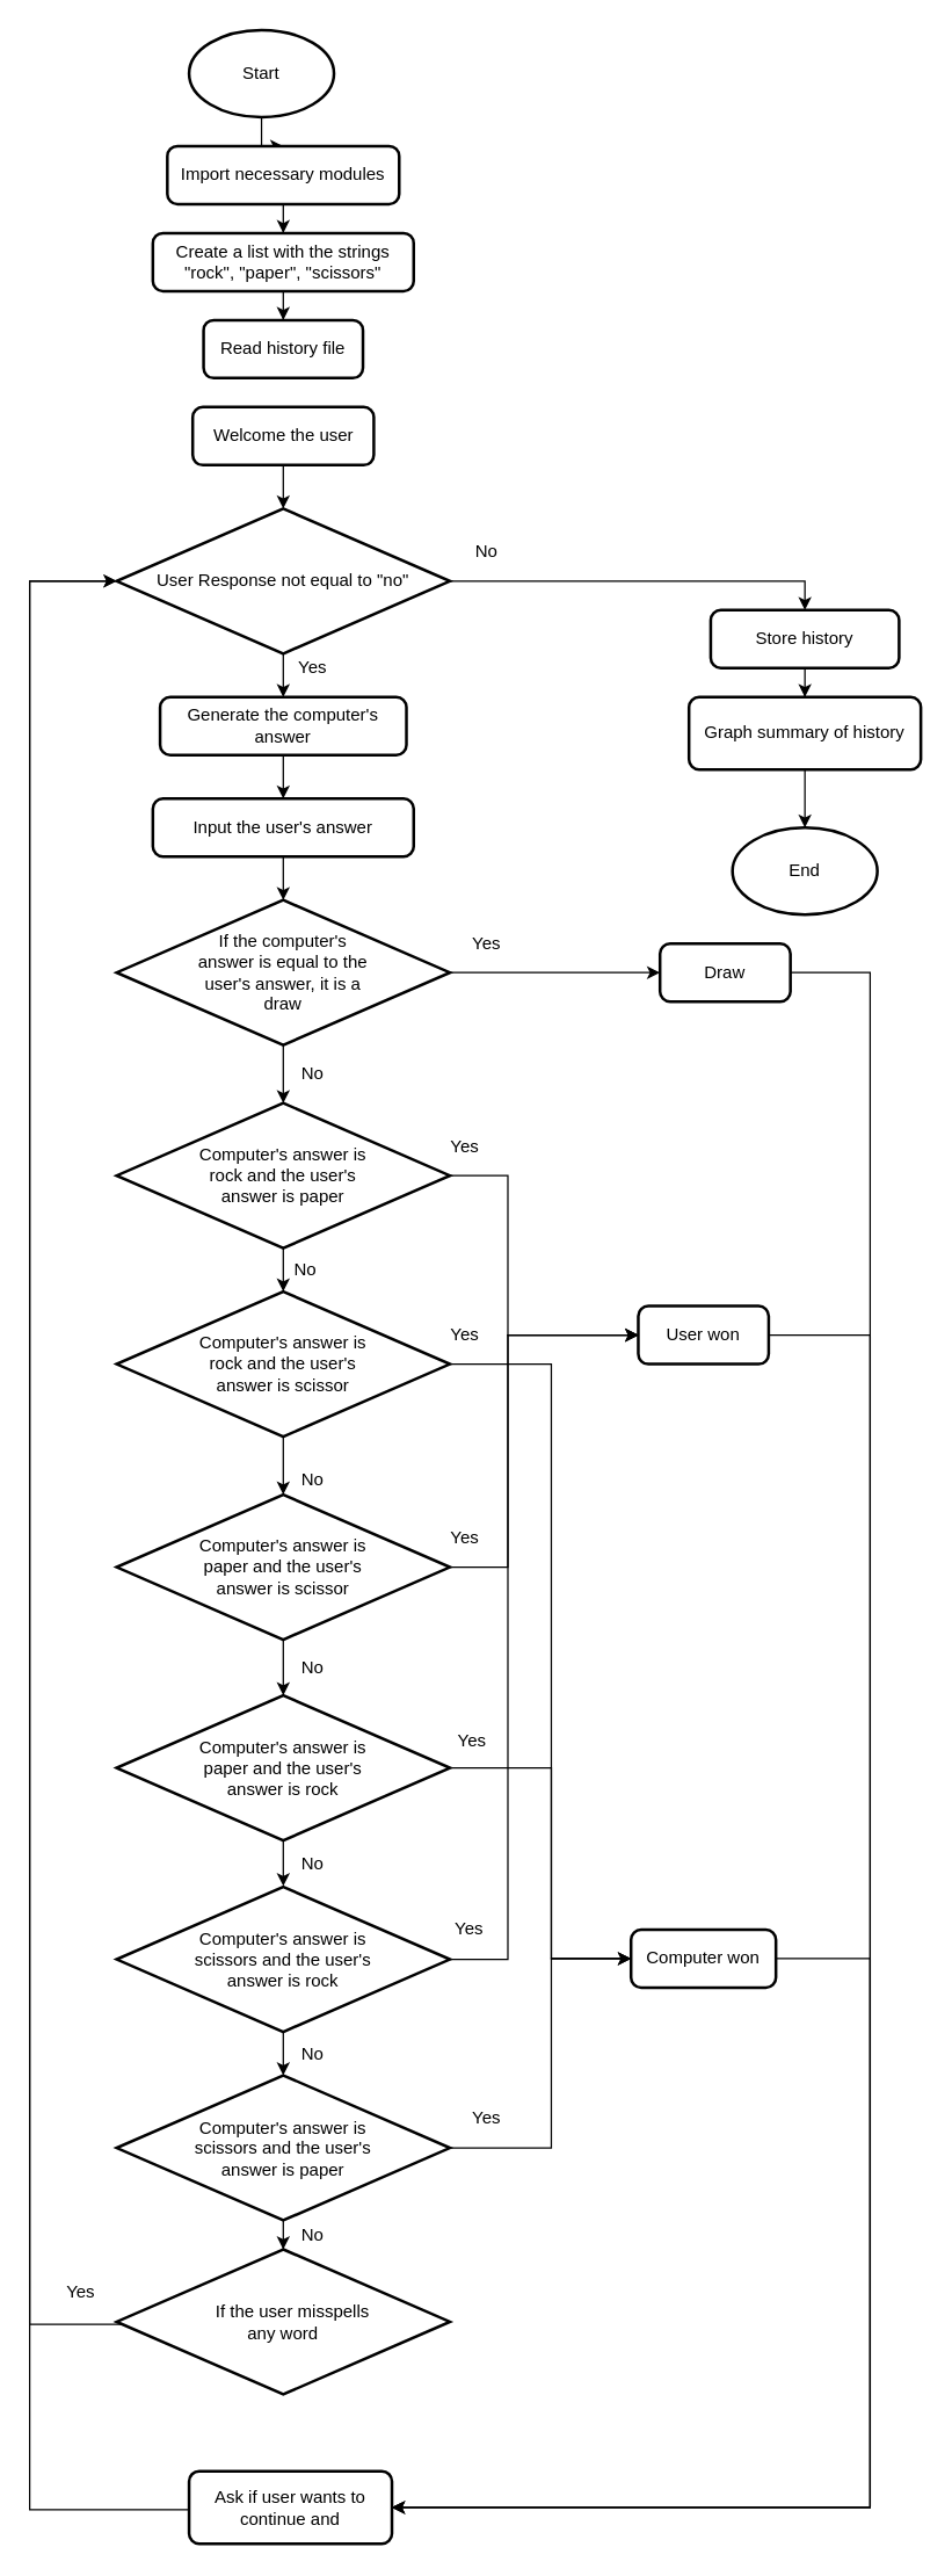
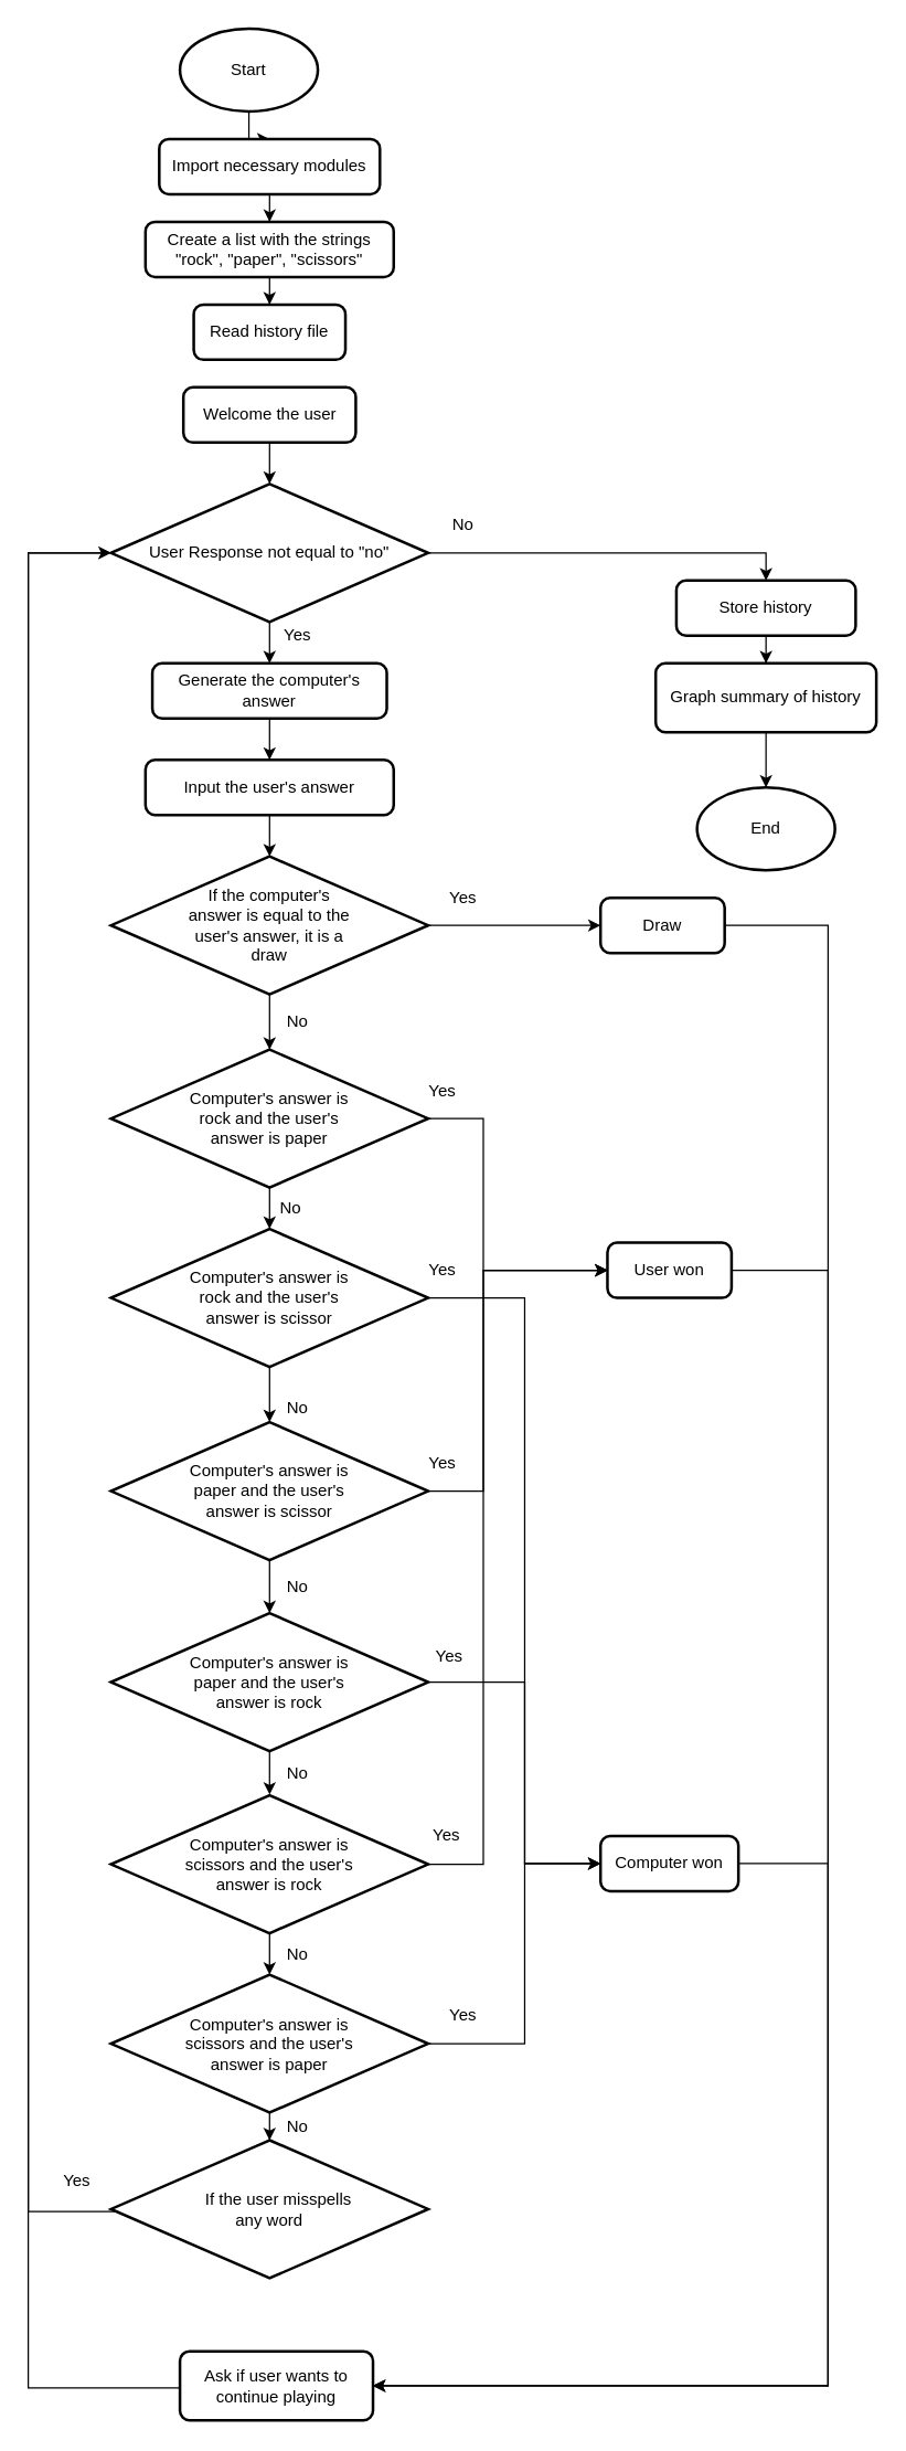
- <mxCell id="54" value="Draw" style="rounded=1;whiteSpace=wrap;html=1;absoluteArcSize=1;arcSize=14;strokeWidth=2;fontFamily=Helvetica;" vertex="1" parent="1"><mxGeometry x="455" y="650" width="90" height="40" as="geometry" /></mxCell>
+ <mxCell id="54" value="Draw" style="rounded=1;whiteSpace=wrap;html=1;absoluteArcSize=1;arcSize=14;strokeWidth=2;fontFamily=Helvetica;" vertex="1" parent="1"><mxGeometry x="435" y="650" width="90" height="40" as="geometry" /></mxCell>
- <mxCell id="64" value="Ask if user wants to continue and" style="rounded=1;whiteSpace=wrap;html=1;absoluteArcSize=1;arcSize=14;strokeWidth=2;fontFamily=Helvetica;" vertex="1" parent="1"><mxGeometry x="130" y="1703.5" width="140" height="50" as="geometry" /></mxCell>
+ <mxCell id="64" value="Ask if user wants to continue playing" style="rounded=1;whiteSpace=wrap;html=1;absoluteArcSize=1;arcSize=14;strokeWidth=2;fontFamily=Helvetica;" vertex="1" parent="1"><mxGeometry x="130" y="1703.5" width="140" height="50" as="geometry" /></mxCell>
